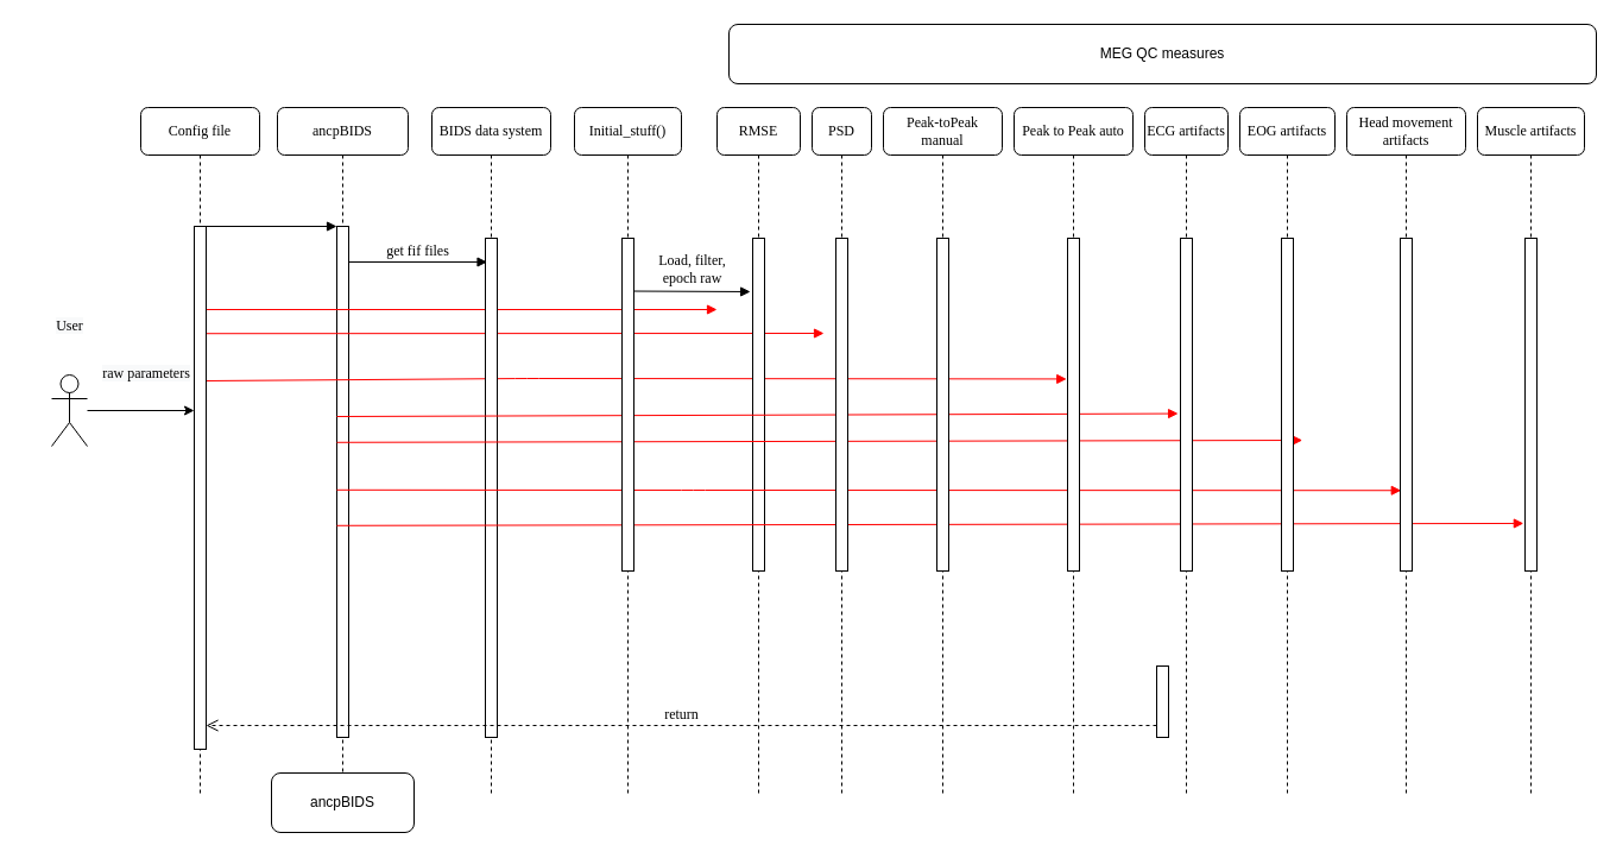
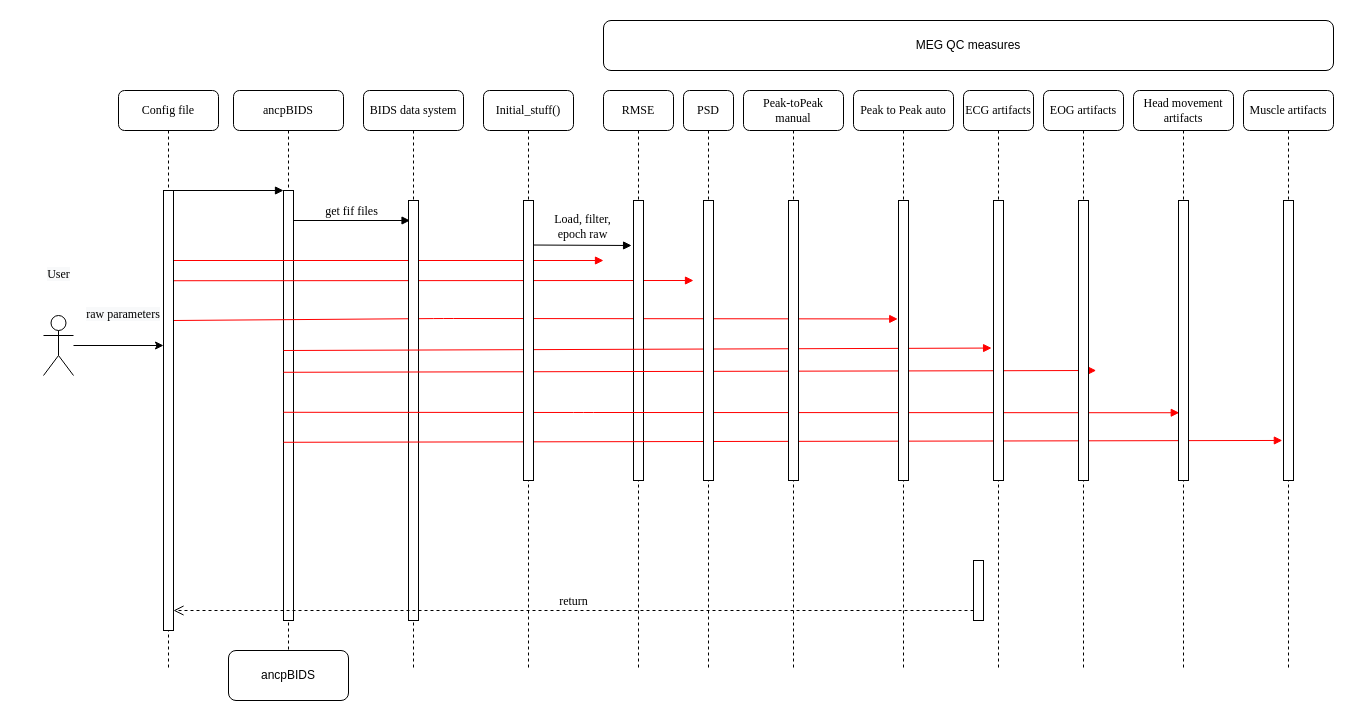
- <mxCell id="30" value="MEG QC measures" style="rounded=1;whiteSpace=wrap;html=1;" vertex="1" parent="1"><mxGeometry x="613" y="20" width="730" height="50" as="geometry" /></mxCell>
+ <mxCell id="30" value="MEG QC measures" style="rounded=1;whiteSpace=wrap;html=1;" vertex="1" parent="1"><mxGeometry x="603" y="20" width="730" height="50" as="geometry" /></mxCell>
